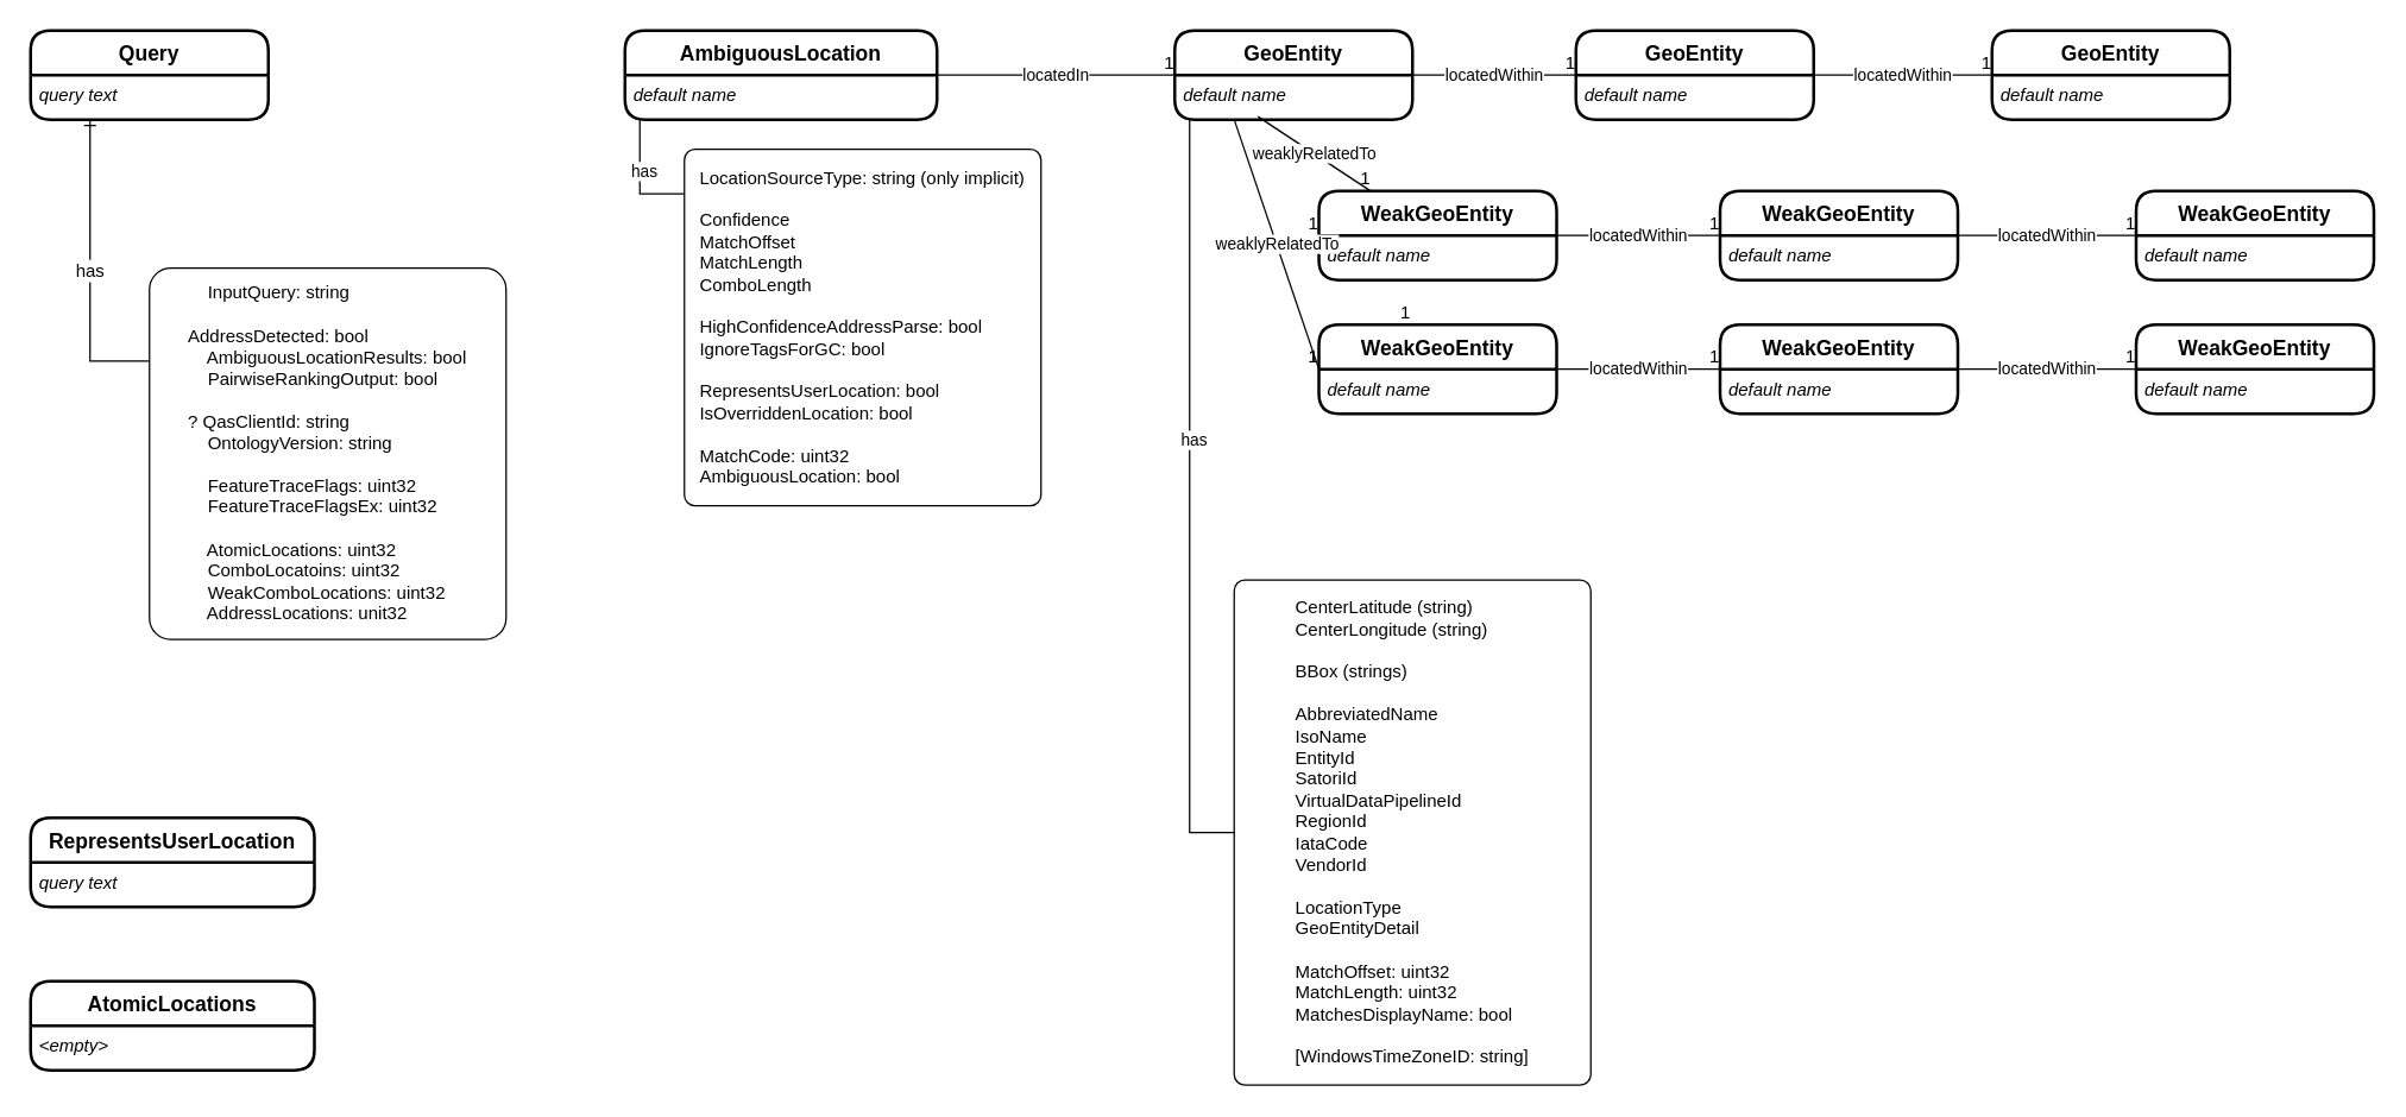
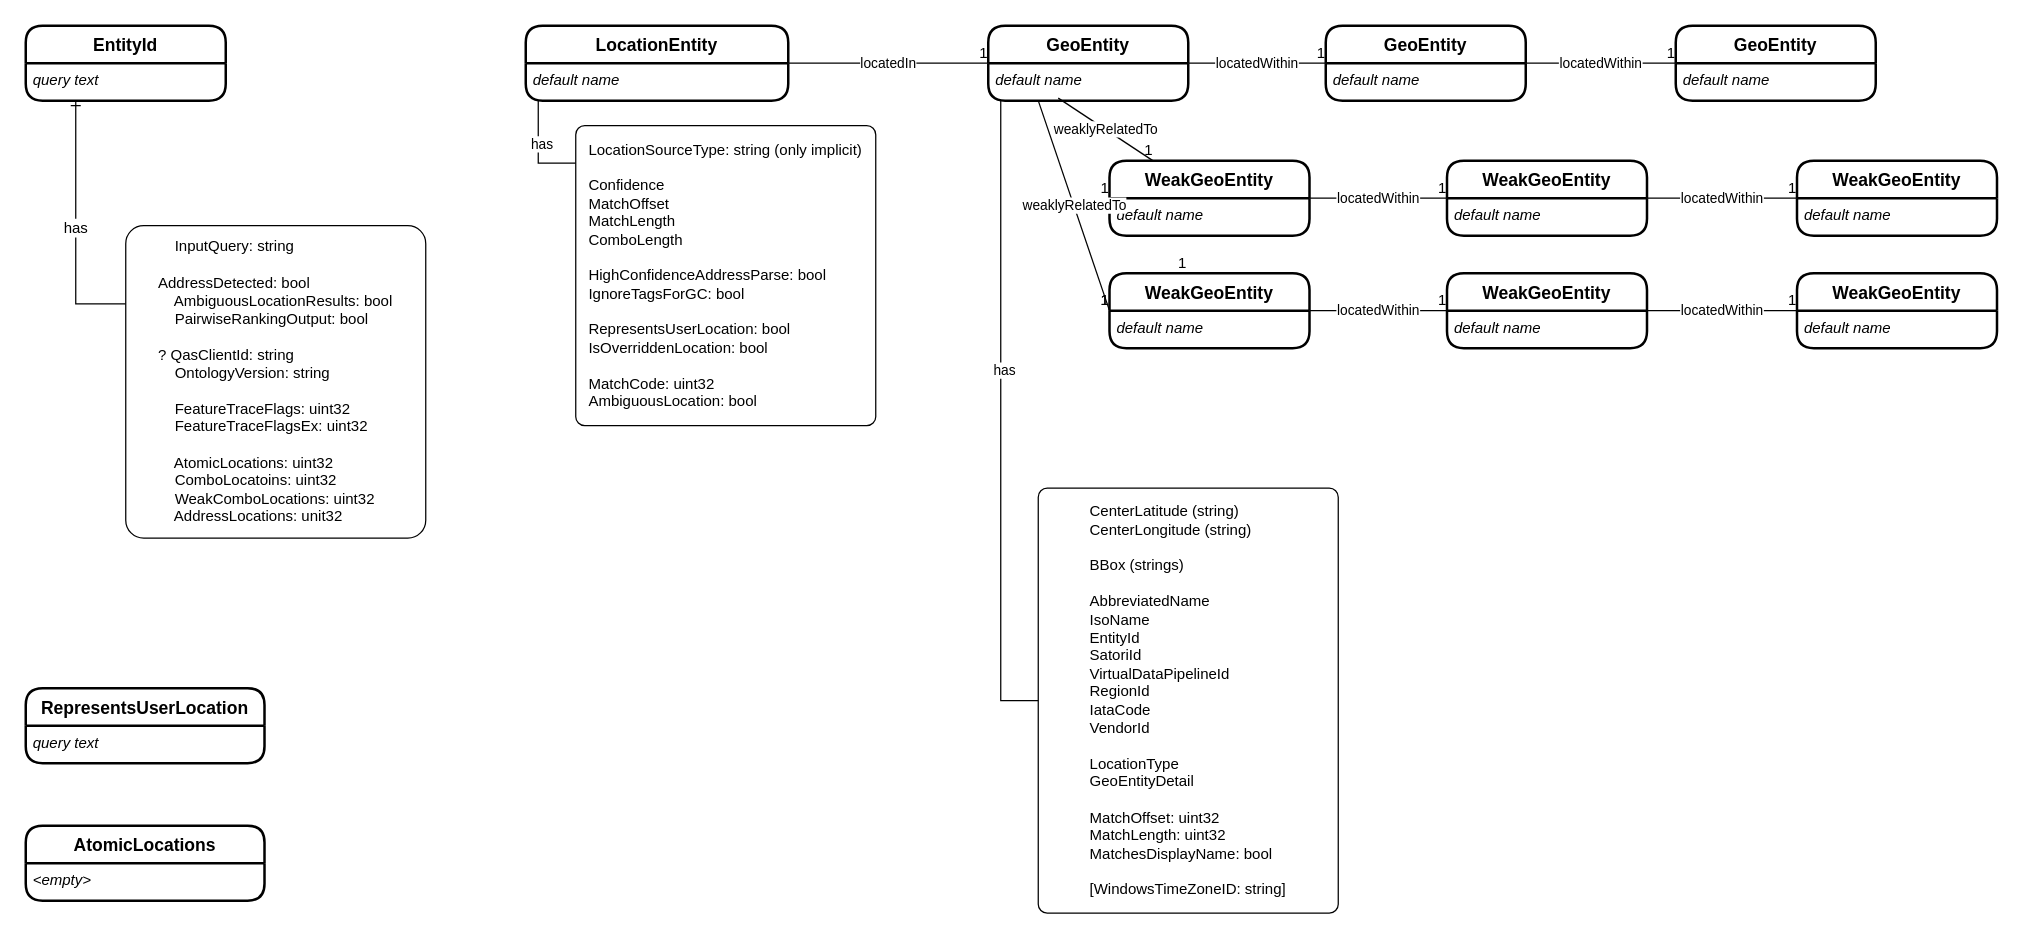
- <mxCell id="2" value="Query" style="swimlane;childLayout=stackLayout;horizontal=1;startSize=30;horizontalStack=0;rounded=1;fontSize=14;fontStyle=1;strokeWidth=2;resizeParent=0;resizeLast=1;shadow=0;dashed=0;align=center;" vertex="1" parent="1"><mxGeometry x="20" y="20" width="160" height="60" as="geometry" /></mxCell>
+ <mxCell id="2" value="EntityId" style="swimlane;childLayout=stackLayout;horizontal=1;startSize=30;horizontalStack=0;rounded=1;fontSize=14;fontStyle=1;strokeWidth=2;resizeParent=0;resizeLast=1;shadow=0;dashed=0;align=center;" vertex="1" parent="1"><mxGeometry x="20" y="20" width="160" height="60" as="geometry" /></mxCell>
- <mxCell id="21" value="AmbiguousLocation" style="swimlane;childLayout=stackLayout;horizontal=1;startSize=30;horizontalStack=0;rounded=1;fontSize=14;fontStyle=1;strokeWidth=2;resizeParent=0;resizeLast=1;shadow=0;dashed=0;align=center;" vertex="1" parent="1"><mxGeometry x="420" y="20" width="210" height="60" as="geometry" /></mxCell>
+ <mxCell id="21" value="LocationEntity" style="swimlane;childLayout=stackLayout;horizontal=1;startSize=30;horizontalStack=0;rounded=1;fontSize=14;fontStyle=1;strokeWidth=2;resizeParent=0;resizeLast=1;shadow=0;dashed=0;align=center;" vertex="1" parent="1"><mxGeometry x="420" y="20" width="210" height="60" as="geometry" /></mxCell>
